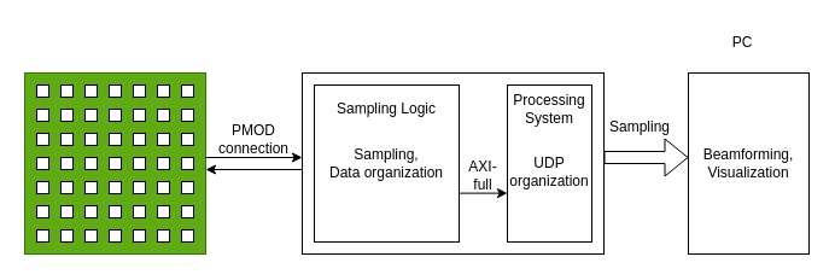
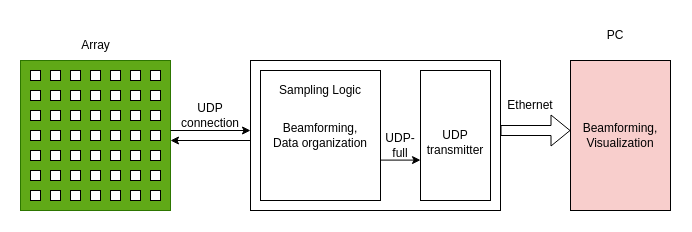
+ <mxCell id="53" value="Array" style="text;html=1;align=center;verticalAlign=middle;resizable=0;points=[];autosize=1;strokeColor=none;fillColor=none;" vertex="1" parent="1"><mxGeometry x="70" y="30" width="50" height="30" as="geometry" /></mxCell>
- <mxCell id="61" value="Processing System" style="text;html=1;align=center;verticalAlign=middle;whiteSpace=wrap;rounded=0;" vertex="1" parent="1"><mxGeometry x="420" y="75" width="70" height="30" as="geometry" /></mxCell>
- <mxCell id="66" value="Sampling" style="text;html=1;align=center;verticalAlign=middle;whiteSpace=wrap;rounded=0;" vertex="1" parent="1"><mxGeometry x="500" y="80" width="60" height="49.6" as="geometry" /></mxCell>
+ <mxCell id="66" value="Ethernet" style="text;html=1;align=center;verticalAlign=middle;whiteSpace=wrap;rounded=0;" vertex="1" parent="1"><mxGeometry x="500" y="80" width="60" height="49.6" as="geometry" /></mxCell>
- <mxCell id="56" value="&lt;div&gt;PMOD&lt;/div&gt;&lt;div&gt;connection&lt;/div&gt;" style="text;html=1;align=center;verticalAlign=middle;whiteSpace=wrap;rounded=0;" vertex="1" parent="1"><mxGeometry x="180" y="100" width="60" height="30" as="geometry" /></mxCell>
+ <mxCell id="56" value="&lt;div&gt;UDP&lt;/div&gt;&lt;div&gt;connection&lt;/div&gt;" style="text;html=1;align=center;verticalAlign=middle;whiteSpace=wrap;rounded=0;" vertex="1" parent="1"><mxGeometry x="180" y="100" width="60" height="30" as="geometry" /></mxCell>
- <mxCell id="57" value="&lt;div&gt;Sampling,&lt;/div&gt;&lt;div&gt;Data organization&lt;/div&gt;" style="rounded=0;whiteSpace=wrap;html=1;" vertex="1" parent="1"><mxGeometry x="260" y="70" width="120" height="130" as="geometry" /></mxCell>
+ <mxCell id="57" value="&lt;div&gt;Beamforming,&lt;/div&gt;&lt;div&gt;Data organization&lt;/div&gt;" style="rounded=0;whiteSpace=wrap;html=1;" vertex="1" parent="1"><mxGeometry x="260" y="70" width="120" height="130" as="geometry" /></mxCell>
- <mxCell id="59" value="&lt;div&gt;&lt;br&gt;&lt;/div&gt;&lt;div&gt;UDP&lt;/div&gt;organization" style="rounded=0;whiteSpace=wrap;html=1;" vertex="1" parent="1"><mxGeometry x="420" y="70" width="70" height="130" as="geometry" /></mxCell>
+ <mxCell id="59" value="&lt;div&gt;&lt;br&gt;&lt;/div&gt;&lt;div&gt;UDP&lt;/div&gt;transmitter" style="rounded=0;whiteSpace=wrap;html=1;" vertex="1" parent="1"><mxGeometry x="420" y="70" width="70" height="130" as="geometry" /></mxCell>
- <mxCell id="63" value="Beamforming,&lt;br&gt;&lt;div&gt;Visualization&lt;/div&gt;" style="rounded=0;whiteSpace=wrap;html=1;" vertex="1" parent="1"><mxGeometry x="570" y="60" width="100" height="150" as="geometry" /></mxCell>
+ <mxCell id="63" value="Beamforming,&lt;br&gt;&lt;div&gt;Visualization&lt;/div&gt;" style="rounded=0;whiteSpace=wrap;html=1;fillColor=#f8cecc;" vertex="1" parent="1"><mxGeometry x="570" y="60" width="100" height="150" as="geometry" /></mxCell>
- <mxCell id="62" value="&lt;div&gt;AXI-&lt;/div&gt;&lt;div&gt;full&lt;/div&gt;" style="text;html=1;align=center;verticalAlign=middle;whiteSpace=wrap;rounded=0;" vertex="1" parent="1"><mxGeometry x="380" y="129.6" width="40" height="30" as="geometry" /></mxCell>
+ <mxCell id="62" value="&lt;div&gt;UDP-&lt;/div&gt;&lt;div&gt;full&lt;/div&gt;" style="text;html=1;align=center;verticalAlign=middle;whiteSpace=wrap;rounded=0;" vertex="1" parent="1"><mxGeometry x="380" y="129.6" width="40" height="30" as="geometry" /></mxCell>
